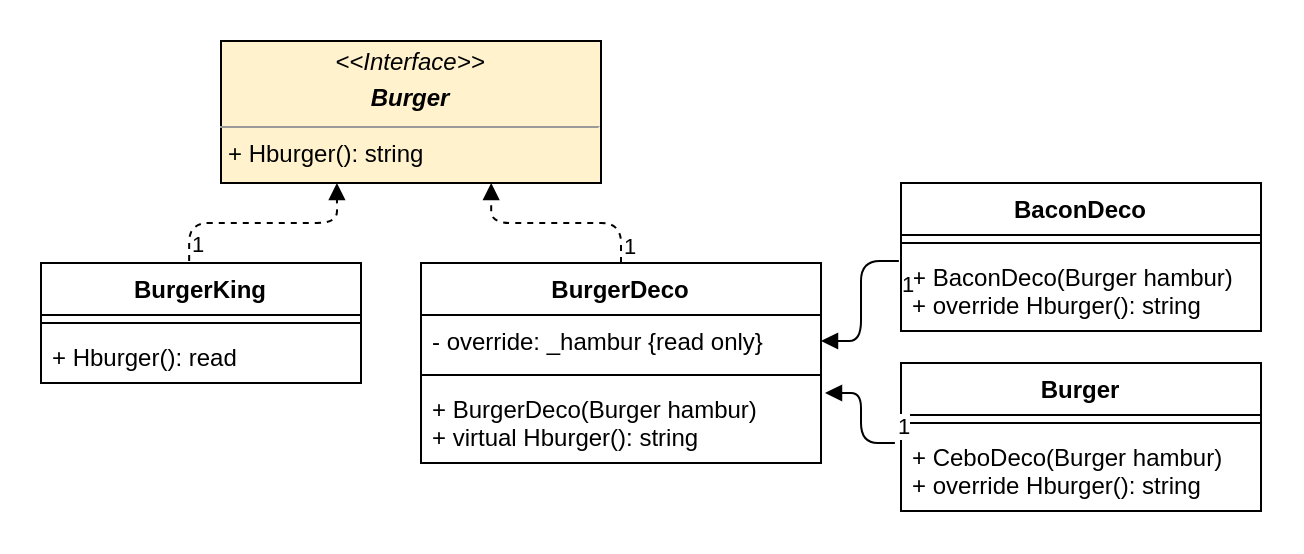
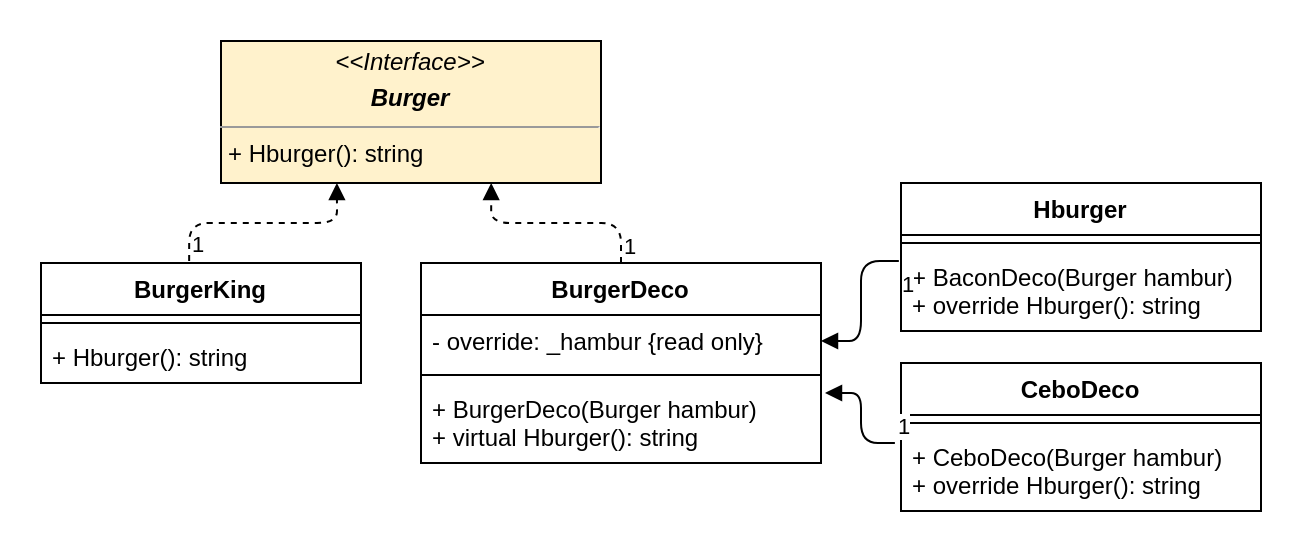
- <mxCell id="9" value="BaconDeco" style="swimlane;fontStyle=1;align=center;verticalAlign=top;childLayout=stackLayout;horizontal=1;startSize=26;horizontalStack=0;resizeParent=1;resizeParentMax=0;resizeLast=0;collapsible=1;marginBottom=0;" vertex="1" parent="1"><mxGeometry x="450" y="91" width="180" height="74" as="geometry" /></mxCell>
+ <mxCell id="9" value="Hburger" style="swimlane;fontStyle=1;align=center;verticalAlign=top;childLayout=stackLayout;horizontal=1;startSize=26;horizontalStack=0;resizeParent=1;resizeParentMax=0;resizeLast=0;collapsible=1;marginBottom=0;" vertex="1" parent="1"><mxGeometry x="450" y="91" width="180" height="74" as="geometry" /></mxCell>
- <mxCell id="4" value="+ Hburger(): read" style="text;strokeColor=none;fillColor=none;align=left;verticalAlign=top;spacingLeft=4;spacingRight=4;overflow=hidden;rotatable=0;points=[[0,0.5],[1,0.5]];portConstraint=eastwest;" vertex="1" parent="2"><mxGeometry y="34" width="160" height="26" as="geometry" /></mxCell>
+ <mxCell id="4" value="+ Hburger(): string" style="text;strokeColor=none;fillColor=none;align=left;verticalAlign=top;spacingLeft=4;spacingRight=4;overflow=hidden;rotatable=0;points=[[0,0.5],[1,0.5]];portConstraint=eastwest;" vertex="1" parent="2"><mxGeometry y="34" width="160" height="26" as="geometry" /></mxCell>
- <mxCell id="19" value="Burger" style="swimlane;fontStyle=1;align=center;verticalAlign=top;childLayout=stackLayout;horizontal=1;startSize=26;horizontalStack=0;resizeParent=1;resizeParentMax=0;resizeLast=0;collapsible=1;marginBottom=0;" vertex="1" parent="1"><mxGeometry x="450" y="181" width="180" height="74" as="geometry" /></mxCell>
+ <mxCell id="19" value="CeboDeco" style="swimlane;fontStyle=1;align=center;verticalAlign=top;childLayout=stackLayout;horizontal=1;startSize=26;horizontalStack=0;resizeParent=1;resizeParentMax=0;resizeLast=0;collapsible=1;marginBottom=0;" vertex="1" parent="1"><mxGeometry x="450" y="181" width="180" height="74" as="geometry" /></mxCell>
